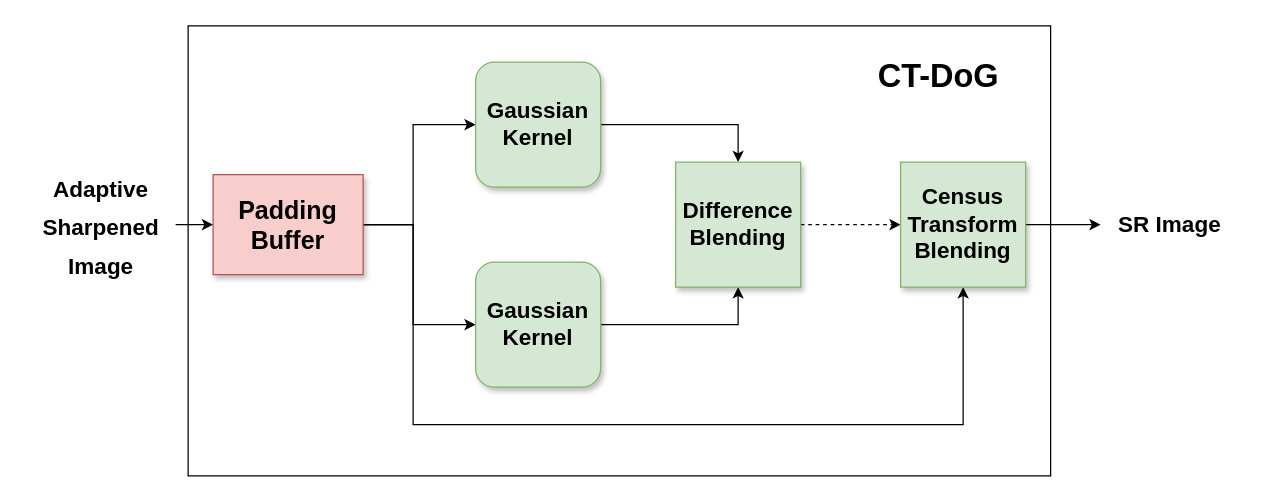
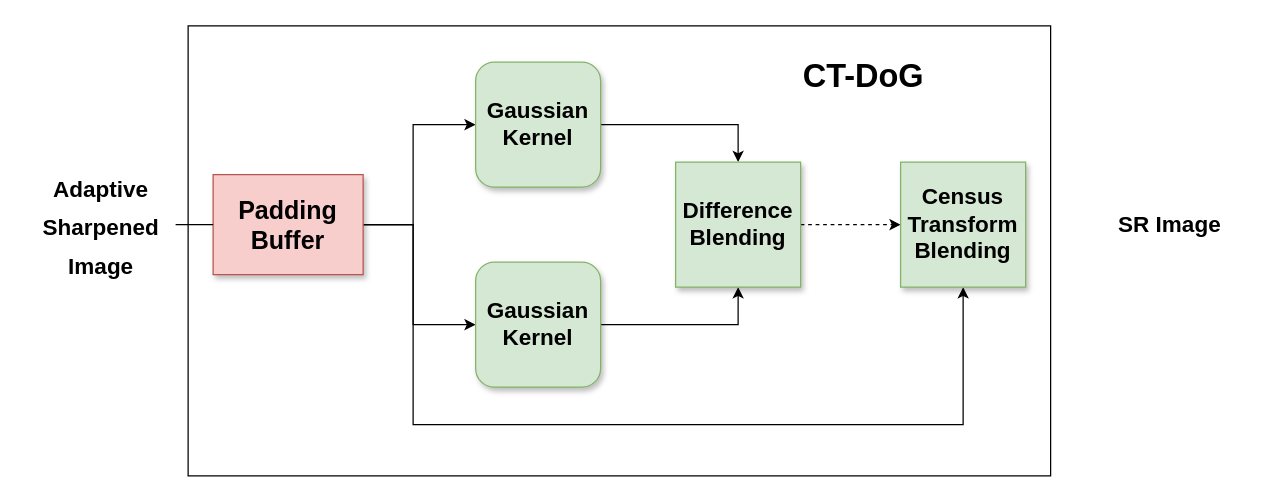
- <mxCell id="15" value="&lt;b&gt;&lt;font style=&quot;font-size: 26px;&quot;&gt;CT-DoG&lt;/font&gt;&lt;/b&gt;" style="text;html=1;align=center;verticalAlign=middle;resizable=0;points=[];autosize=1;strokeColor=none;fillColor=none;fontSize=18;" vertex="1" parent="1"><mxGeometry x="690" y="40" width="120" height="40" as="geometry" /></mxCell>
+ <mxCell id="15" value="&lt;b&gt;&lt;font style=&quot;font-size: 26px;&quot;&gt;CT-DoG&lt;/font&gt;&lt;/b&gt;" style="text;html=1;align=center;verticalAlign=middle;resizable=0;points=[];autosize=1;strokeColor=none;fillColor=none;fontSize=18;" vertex="1" parent="1"><mxGeometry x="630" y="40" width="120" height="40" as="geometry" /></mxCell>
- <mxCell id="16" style="edgeStyle=orthogonalEdgeStyle;rounded=0;orthogonalLoop=1;jettySize=auto;html=1;fontSize=18;" edge="1" parent="1" source="17" target="6"><mxGeometry relative="1" as="geometry" /></mxCell>
+ <mxCell id="16" style="edgeStyle=orthogonalEdgeStyle;rounded=0;orthogonalLoop=1;jettySize=auto;html=1;fontSize=18;endArrow=none;" edge="1" parent="1" source="17" target="6"><mxGeometry relative="1" as="geometry" /></mxCell>
- <mxCell id="13" style="edgeStyle=orthogonalEdgeStyle;rounded=0;orthogonalLoop=1;jettySize=auto;html=1;fontSize=18;" edge="1" parent="1" source="14" target="18"><mxGeometry relative="1" as="geometry" /></mxCell>
